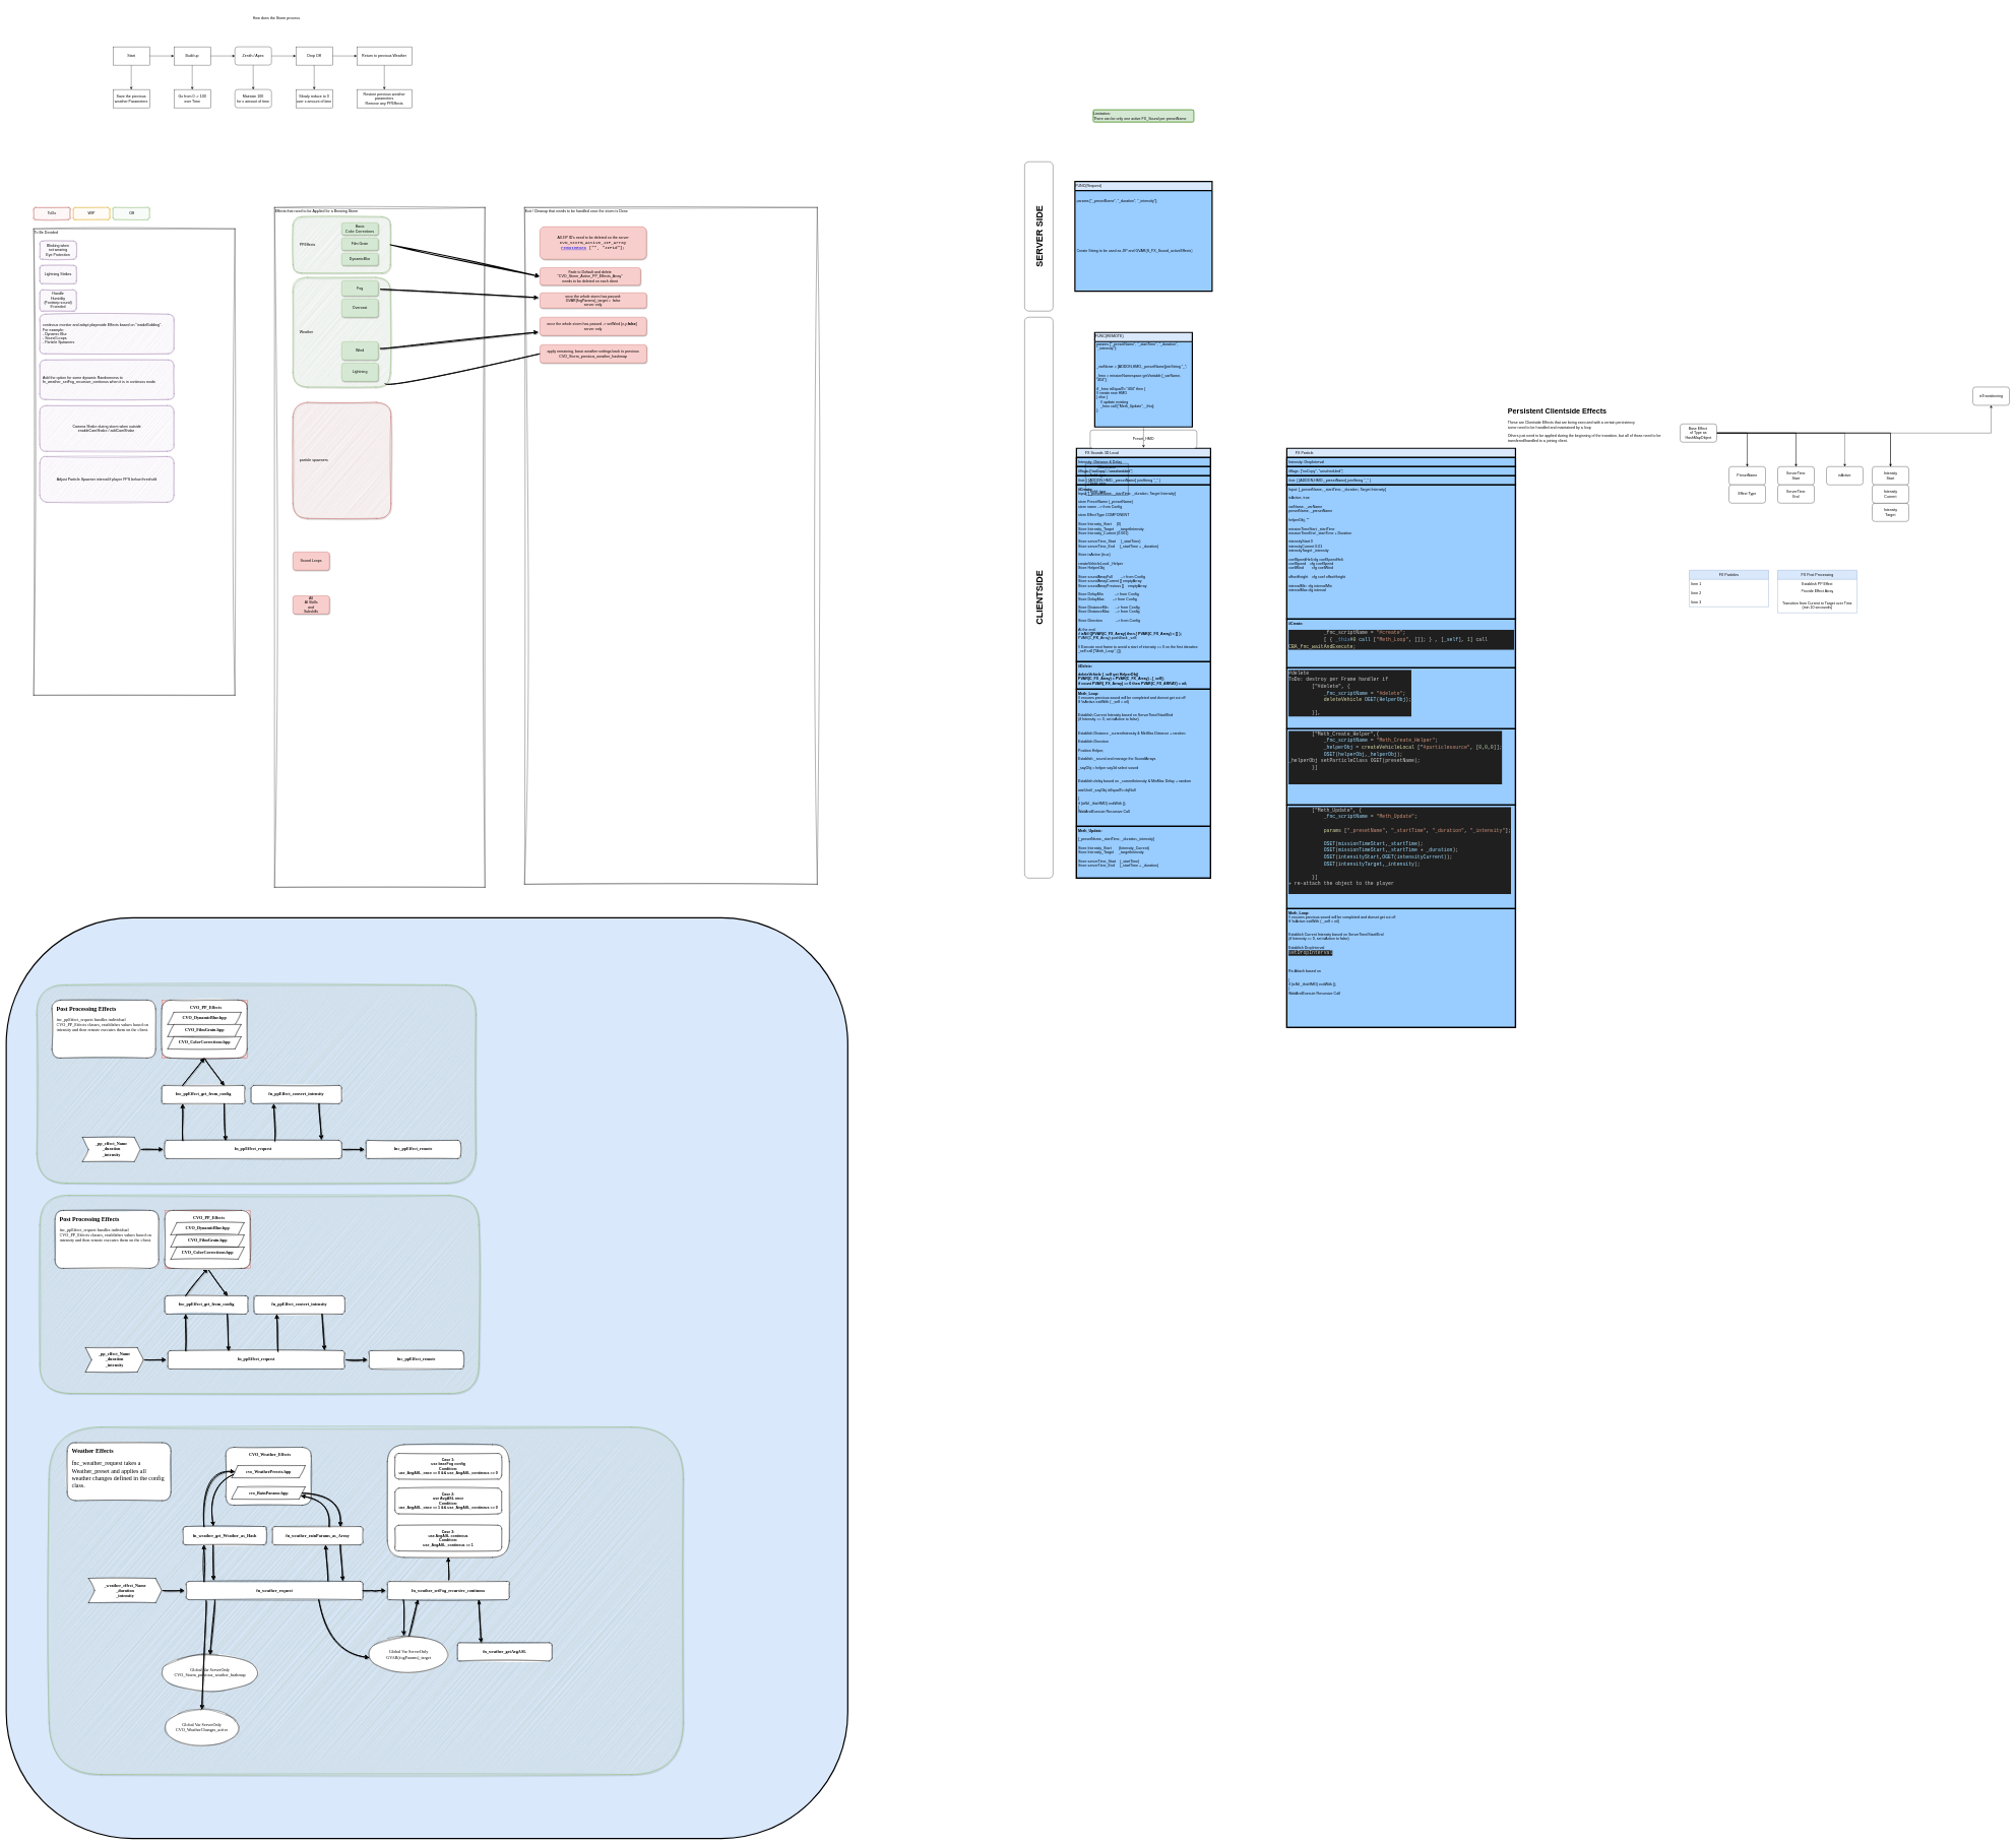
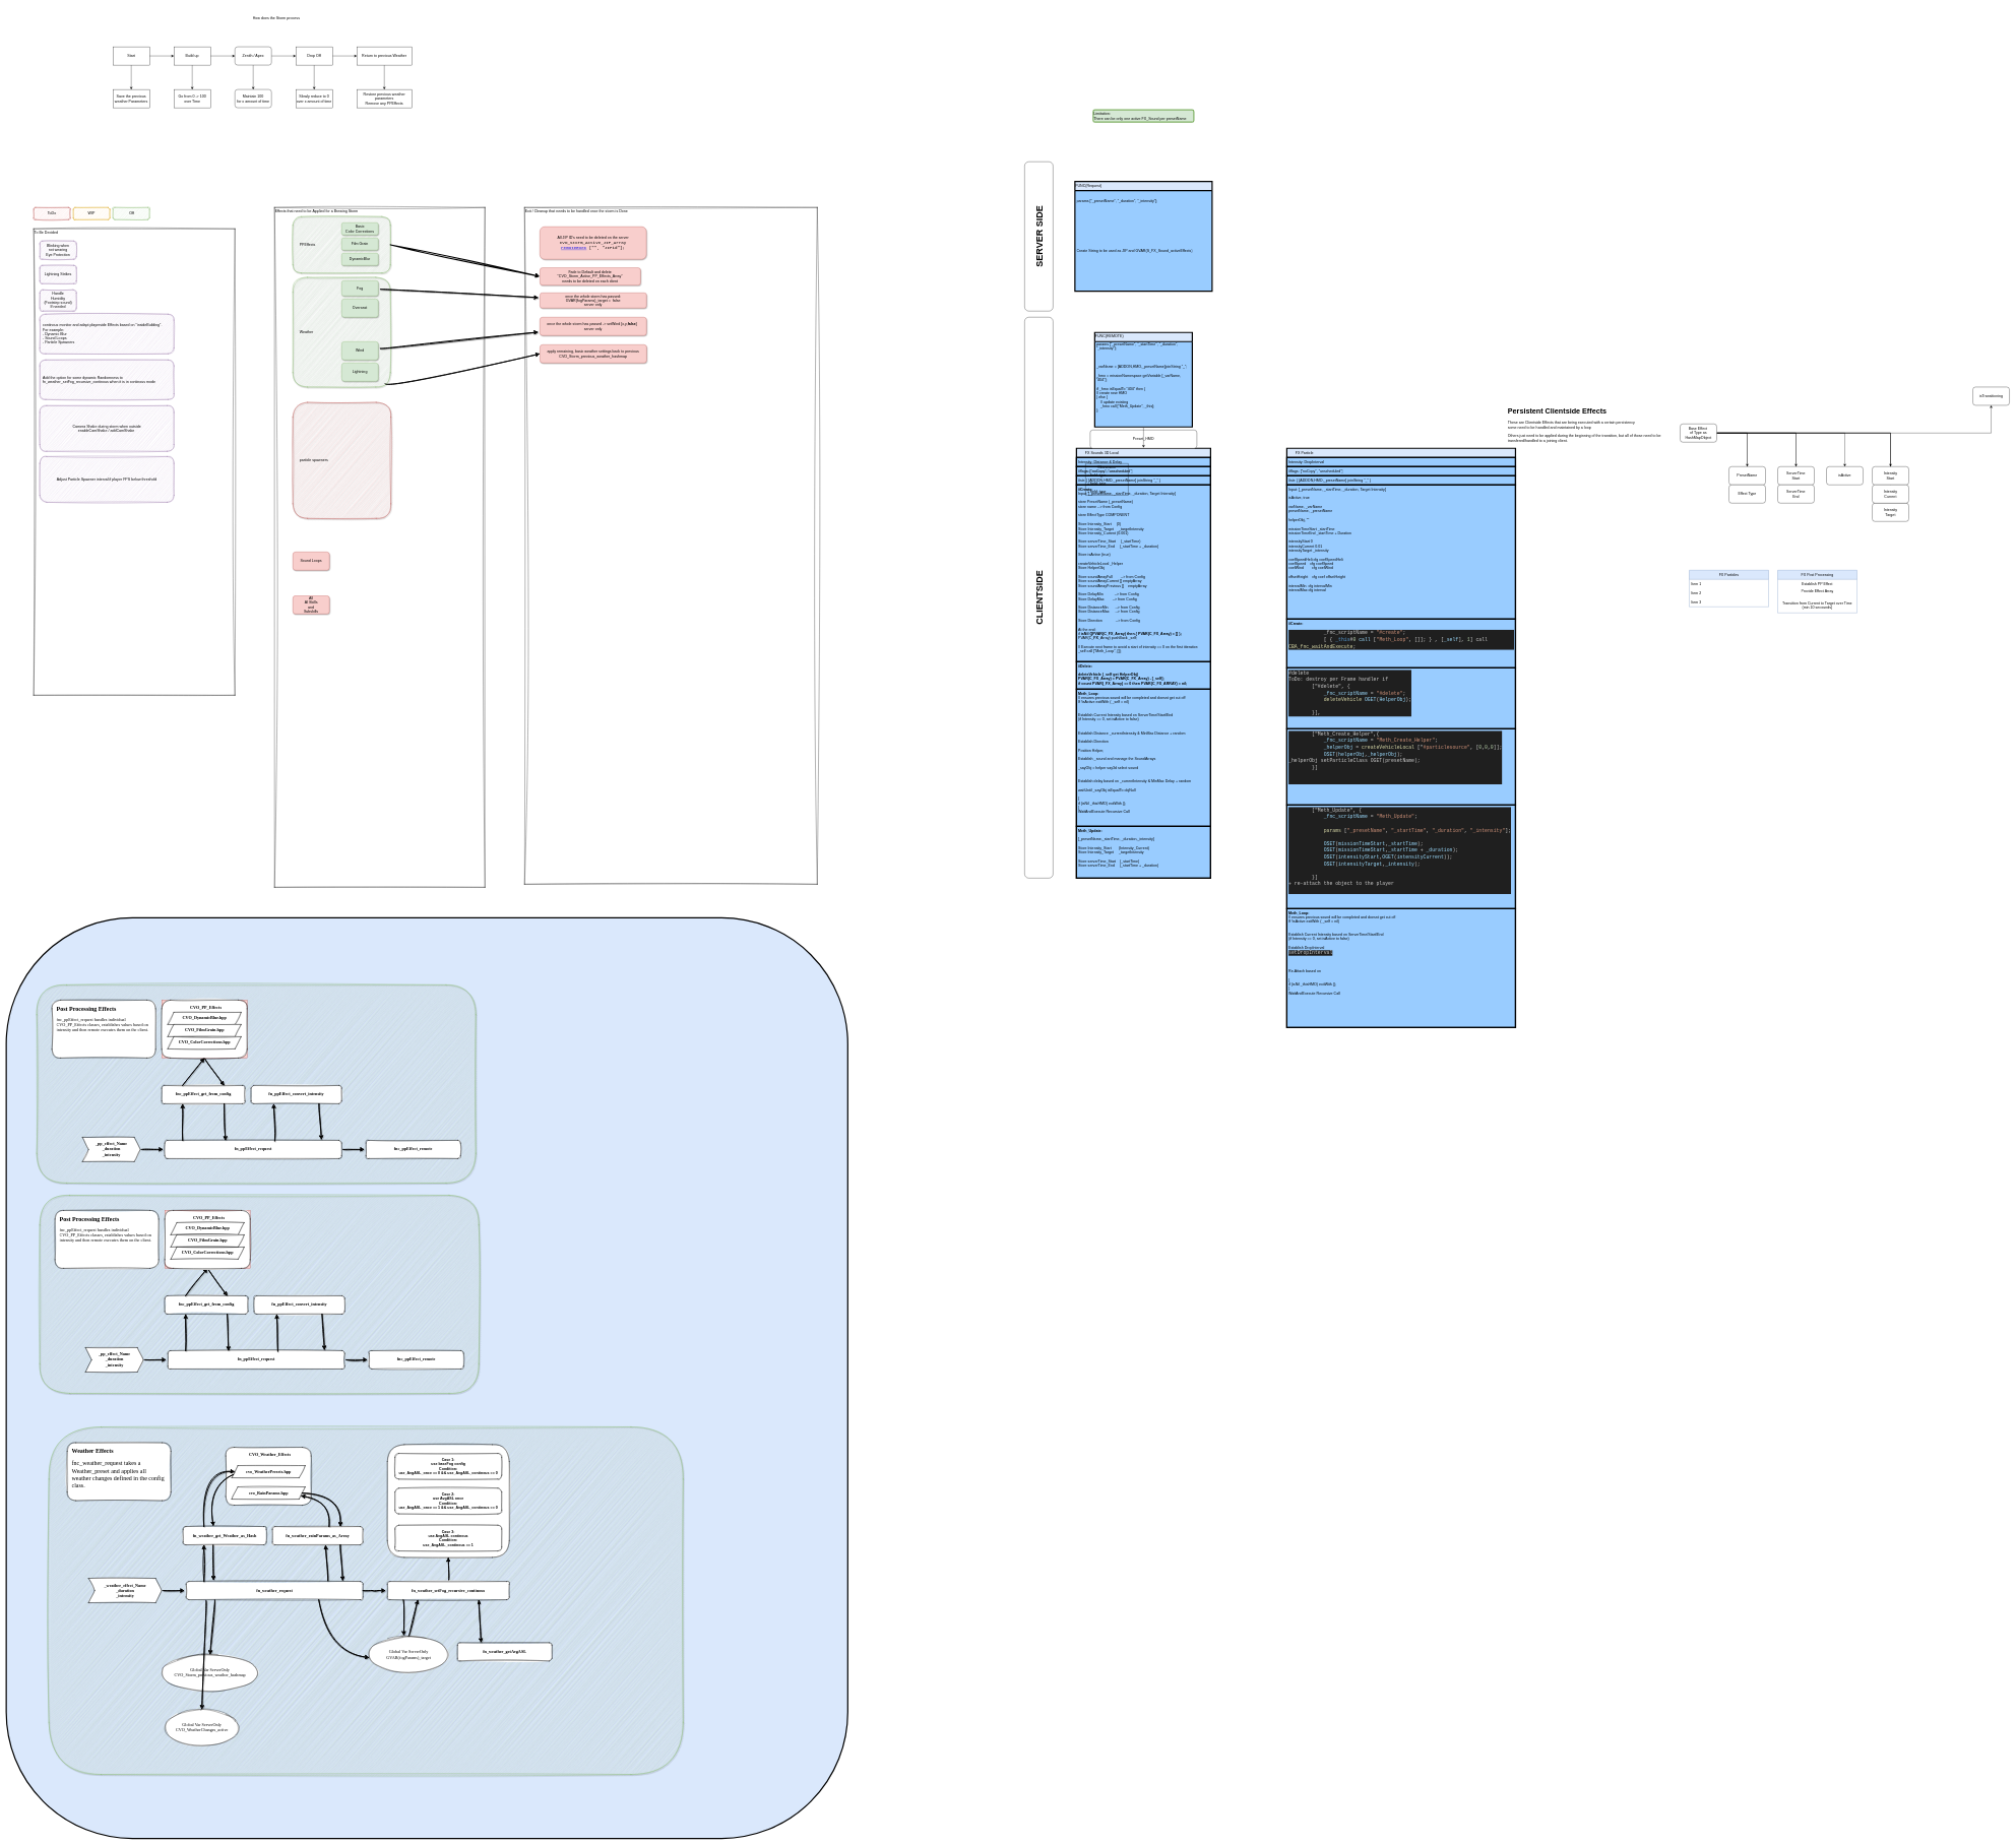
- <mxCell id="5" style="rounded=0;orthogonalLoop=1;jettySize=auto;html=1;exitX=0.944;exitY=0.972;exitDx=0;exitDy=0;entryX=0;entryY=0.5;entryDx=0;entryDy=0;curved=1;sketch=1;curveFitting=1;jiggle=2;strokeWidth=3;exitPerimeter=0;endArrow=none;" parent="1" source="6" target="75" edge="1"><mxGeometry relative="1" as="geometry"><Array as="points"><mxPoint x="1270" y="1280" /></Array></mxGeometry></mxCell>
+ <mxCell id="5" style="rounded=0;orthogonalLoop=1;jettySize=auto;html=1;exitX=0.944;exitY=0.972;exitDx=0;exitDy=0;entryX=0;entryY=0.5;entryDx=0;entryDy=0;curved=1;sketch=1;curveFitting=1;jiggle=2;strokeWidth=3;exitPerimeter=0;" parent="1" source="6" target="75" edge="1"><mxGeometry relative="1" as="geometry"><Array as="points"><mxPoint x="1270" y="1280" /></Array></mxGeometry></mxCell>
